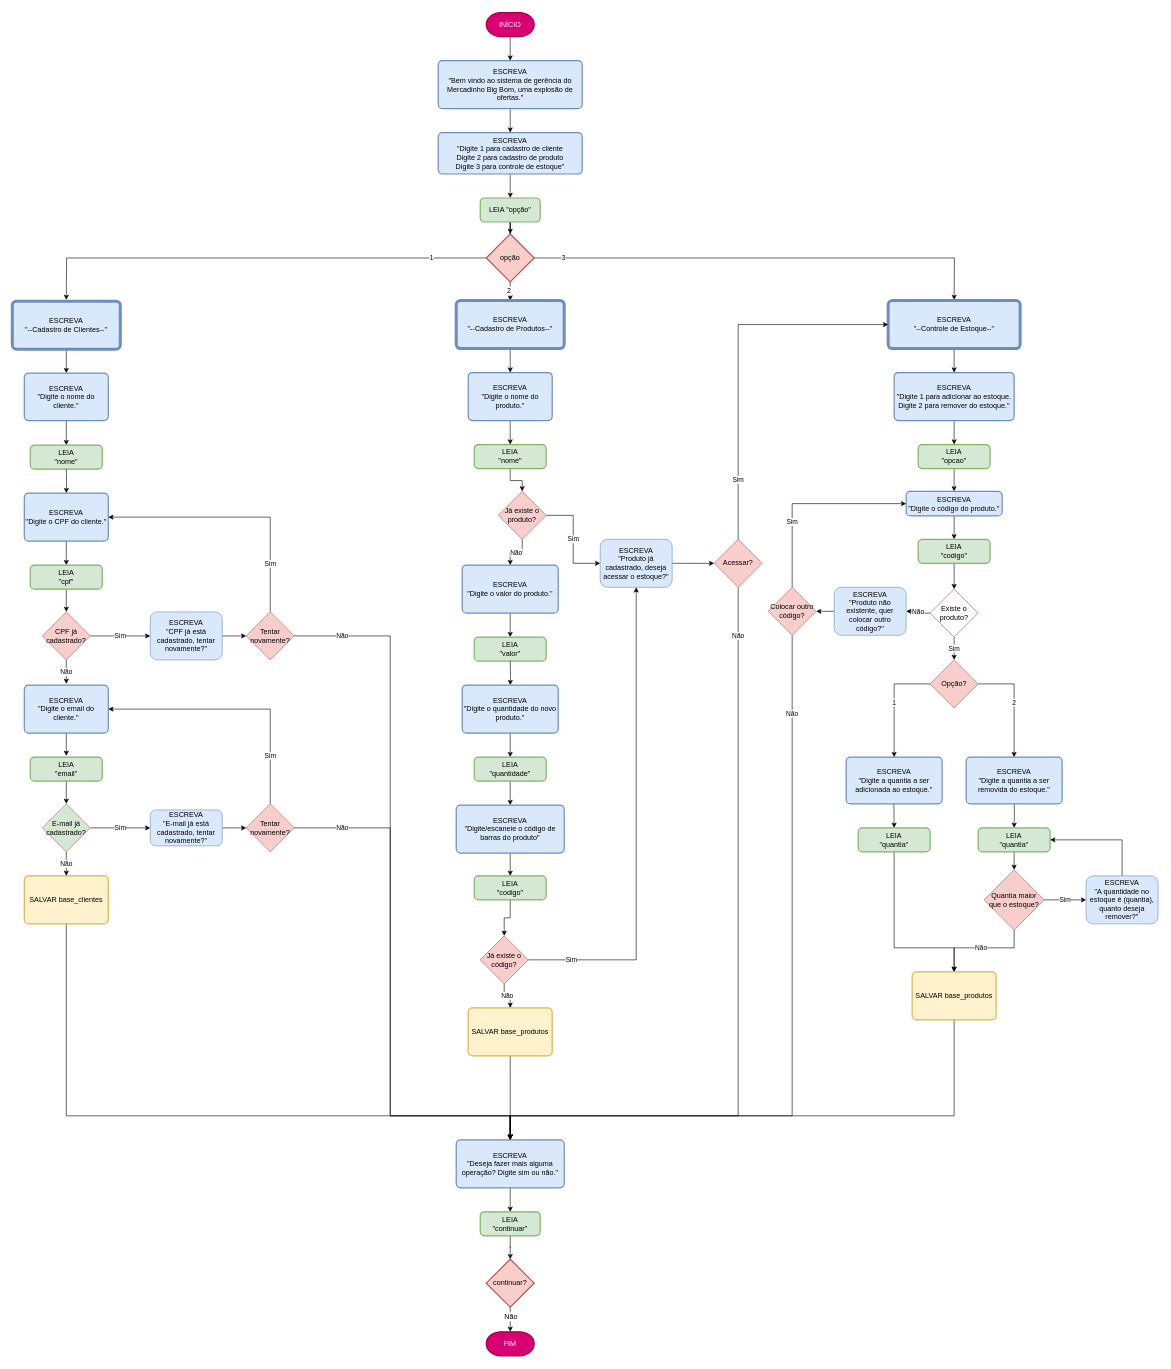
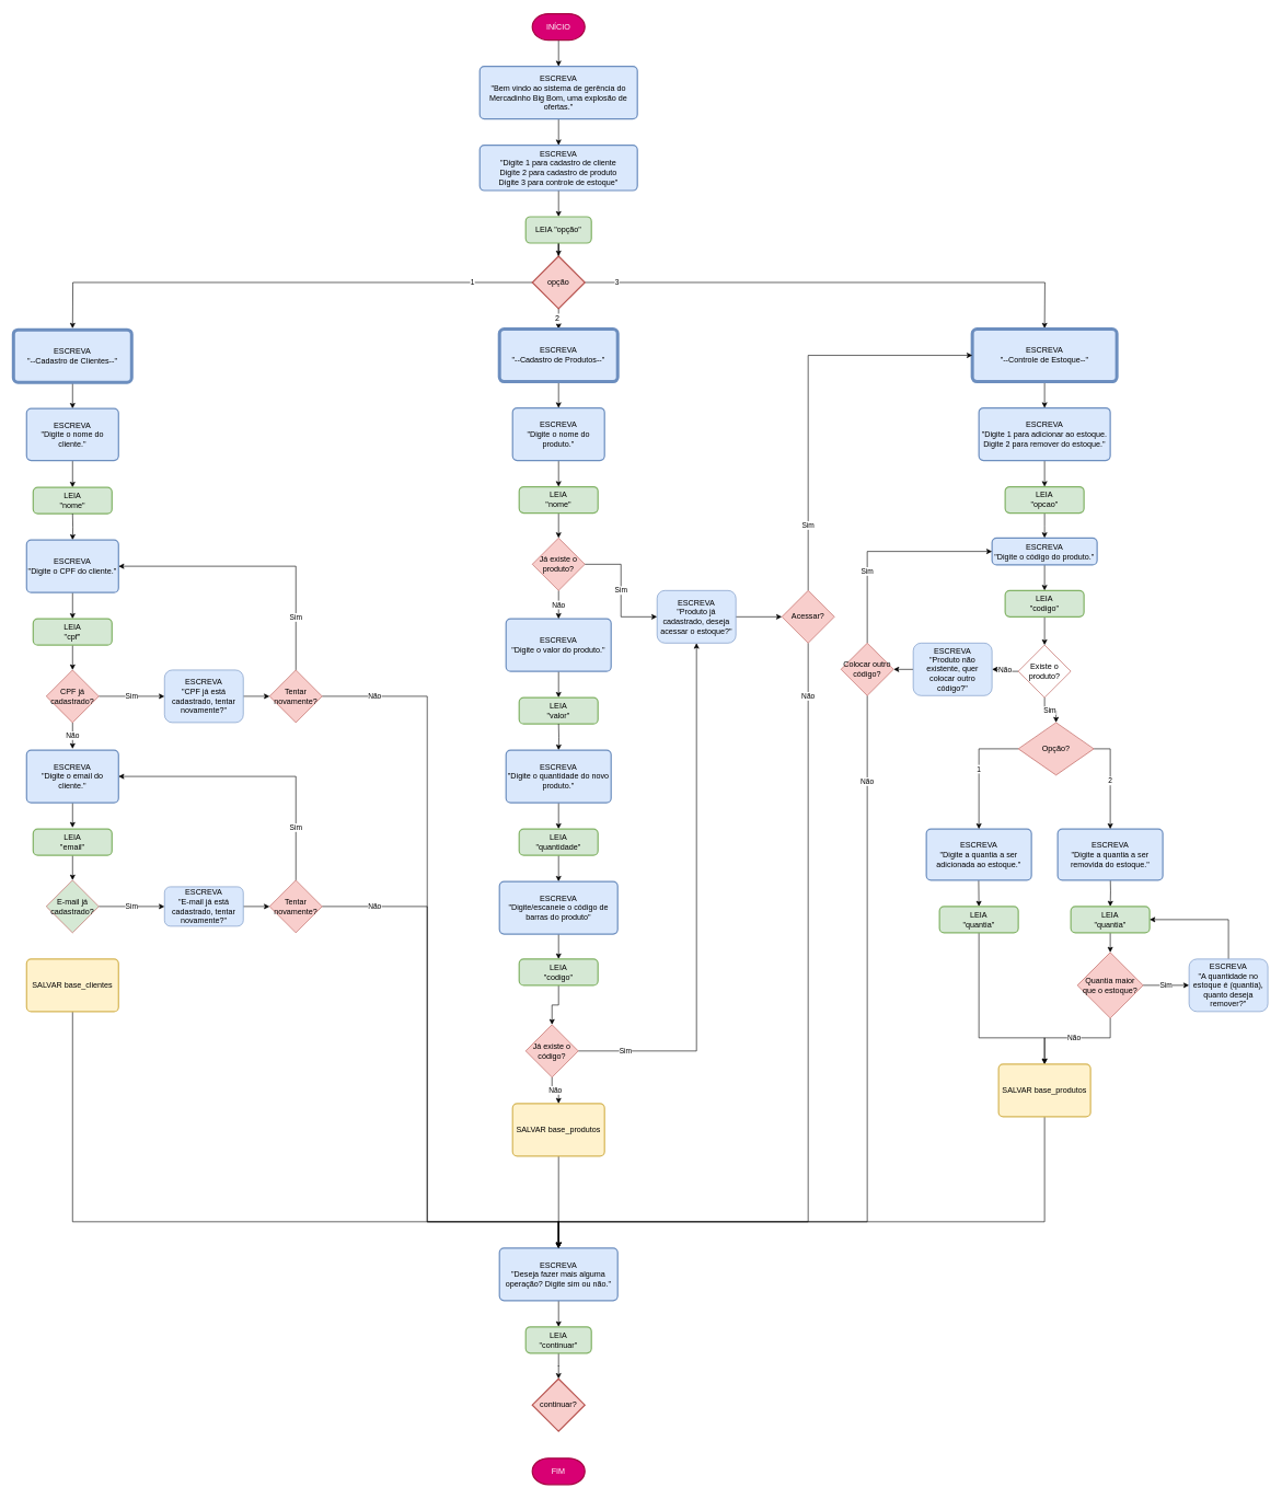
- <mxCell id="81" value="Já existe o produto?" style="rhombus;whiteSpace=wrap;html=1;fillColor=#f8cecc;strokeColor=#b85450;" parent="1" vertex="1"><mxGeometry x="830" y="818" width="80" height="80" as="geometry" /></mxCell>
+ <mxCell id="81" value="Já existe o produto?" style="rhombus;whiteSpace=wrap;html=1;fillColor=#f8cecc;strokeColor=#b85450;" parent="1" vertex="1"><mxGeometry x="810" y="818" width="80" height="80" as="geometry" /></mxCell>
- <mxCell id="113" value="Opção?" style="rhombus;whiteSpace=wrap;html=1;fillColor=#f8cecc;strokeColor=#b85450;" parent="1" vertex="1"><mxGeometry x="1550" y="1099" width="80" height="80" as="geometry" /></mxCell>
+ <mxCell id="113" value="Opção?" style="rhombus;whiteSpace=wrap;html=1;fillColor=#f8cecc;strokeColor=#b85450;" parent="1" vertex="1"><mxGeometry x="1550" y="1099" width="115" height="80" as="geometry" /></mxCell>
- <mxCell id="99" value="Não" style="edgeStyle=orthogonalEdgeStyle;rounded=0;orthogonalLoop=1;jettySize=auto;html=1;exitX=0.5;exitY=1;exitDx=0;exitDy=0;entryX=0.5;entryY=0;entryDx=0;entryDy=0;" parent="1" source="100" target="74" edge="1"><mxGeometry relative="1" as="geometry" /></mxCell>
- <mxCell id="37" style="edgeStyle=orthogonalEdgeStyle;rounded=0;orthogonalLoop=1;jettySize=auto;html=1;entryX=0.5;entryY=0;entryDx=0;entryDy=0;entryPerimeter=0;" parent="1" source="39" target="40" edge="1"><mxGeometry relative="1" as="geometry" /></mxCell>
- <mxCell id="38" value="Não" style="text;html=1;align=center;verticalAlign=middle;resizable=0;points=[];labelBackgroundColor=#ffffff;" parent="37" vertex="1" connectable="0"><mxGeometry x="-0.26" y="2" relative="1" as="geometry"><mxPoint x="-2" as="offset" /></mxGeometry></mxCell>
